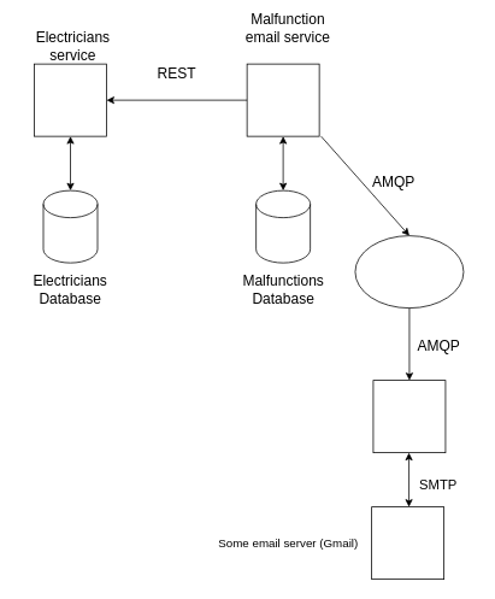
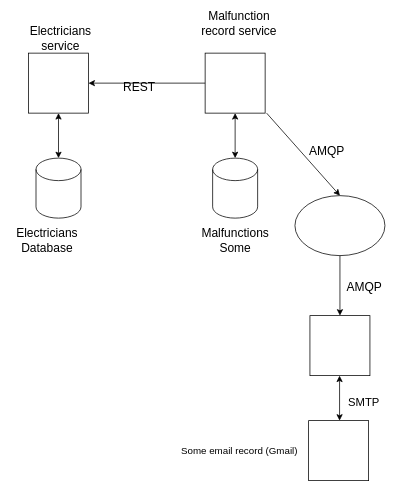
- <mxCell id="5" value="&lt;font style=&quot;font-size: 16px;&quot;&gt;Malfunction email service&lt;br&gt;&lt;/font&gt;" style="text;html=1;strokeColor=none;fillColor=none;align=center;verticalAlign=middle;whiteSpace=wrap;rounded=0;" parent="1" vertex="1"><mxGeometry x="261" y="20" width="115" height="20" as="geometry" /></mxCell>
+ <mxCell id="5" value="&lt;font style=&quot;font-size: 16px;&quot;&gt;Malfunction record service&lt;br&gt;&lt;/font&gt;" style="text;html=1;strokeColor=none;fillColor=none;align=center;verticalAlign=middle;whiteSpace=wrap;rounded=0;" parent="1" vertex="1"><mxGeometry x="261" y="20" width="115" height="20" as="geometry" /></mxCell>
- <mxCell id="7" value="&lt;font style=&quot;font-size: 16px;&quot;&gt;REST&lt;/font&gt;" style="text;html=1;strokeColor=none;fillColor=none;align=center;verticalAlign=middle;whiteSpace=wrap;rounded=0;" parent="1" vertex="1"><mxGeometry x="137.5" y="70" width="115" height="20" as="geometry" /></mxCell>
+ <mxCell id="7" value="&lt;font style=&quot;font-size: 16px;&quot;&gt;REST&lt;/font&gt;" style="text;html=1;strokeColor=none;fillColor=none;align=center;verticalAlign=middle;whiteSpace=wrap;rounded=0;" parent="1" vertex="1"><mxGeometry x="127.5" y="105" width="115" height="20" as="geometry" /></mxCell>
- <mxCell id="10" value="&lt;font style=&quot;font-size: 16px;&quot;&gt;Electricians Database&lt;br&gt;&lt;/font&gt;" style="text;html=1;strokeColor=none;fillColor=none;align=center;verticalAlign=middle;whiteSpace=wrap;rounded=0;" parent="1" vertex="1"><mxGeometry x="20" y="310" width="115" height="20" as="geometry" /></mxCell>
+ <mxCell id="10" value="&lt;font style=&quot;font-size: 16px;&quot;&gt;Electricians Database&lt;br&gt;&lt;/font&gt;" style="text;html=1;strokeColor=none;fillColor=none;align=center;verticalAlign=middle;whiteSpace=wrap;rounded=0;" parent="1" vertex="1"><mxGeometry x="5" y="310" width="115" height="20" as="geometry" /></mxCell>
- <mxCell id="19" value="&lt;font style=&quot;font-size: 16px;&quot;&gt;Malfunctions Database&lt;br&gt;&lt;/font&gt;" style="text;html=1;strokeColor=none;fillColor=none;align=center;verticalAlign=middle;whiteSpace=wrap;rounded=0;" parent="1" vertex="1"><mxGeometry x="255.5" y="310" width="115" height="20" as="geometry" /></mxCell>
+ <mxCell id="19" value="&lt;font style=&quot;font-size: 16px;&quot;&gt;Malfunctions Some&lt;br&gt;&lt;/font&gt;" style="text;html=1;strokeColor=none;fillColor=none;align=center;verticalAlign=middle;whiteSpace=wrap;rounded=0;" parent="1" vertex="1"><mxGeometry x="255.5" y="310" width="115" height="20" as="geometry" /></mxCell>
- <mxCell id="23" value="&lt;font style=&quot;font-size: 13px&quot;&gt;Some email server (Gmail)&lt;/font&gt;" style="text;html=1;strokeColor=none;fillColor=none;align=center;verticalAlign=middle;whiteSpace=wrap;rounded=0;" parent="1" vertex="1"><mxGeometry x="234" y="590" width="170" height="20" as="geometry" /></mxCell>
+ <mxCell id="23" value="&lt;font style=&quot;font-size: 13px&quot;&gt;Some email record (Gmail)&lt;/font&gt;" style="text;html=1;strokeColor=none;fillColor=none;align=center;verticalAlign=middle;whiteSpace=wrap;rounded=0;" parent="1" vertex="1"><mxGeometry x="234" y="590" width="170" height="20" as="geometry" /></mxCell>
